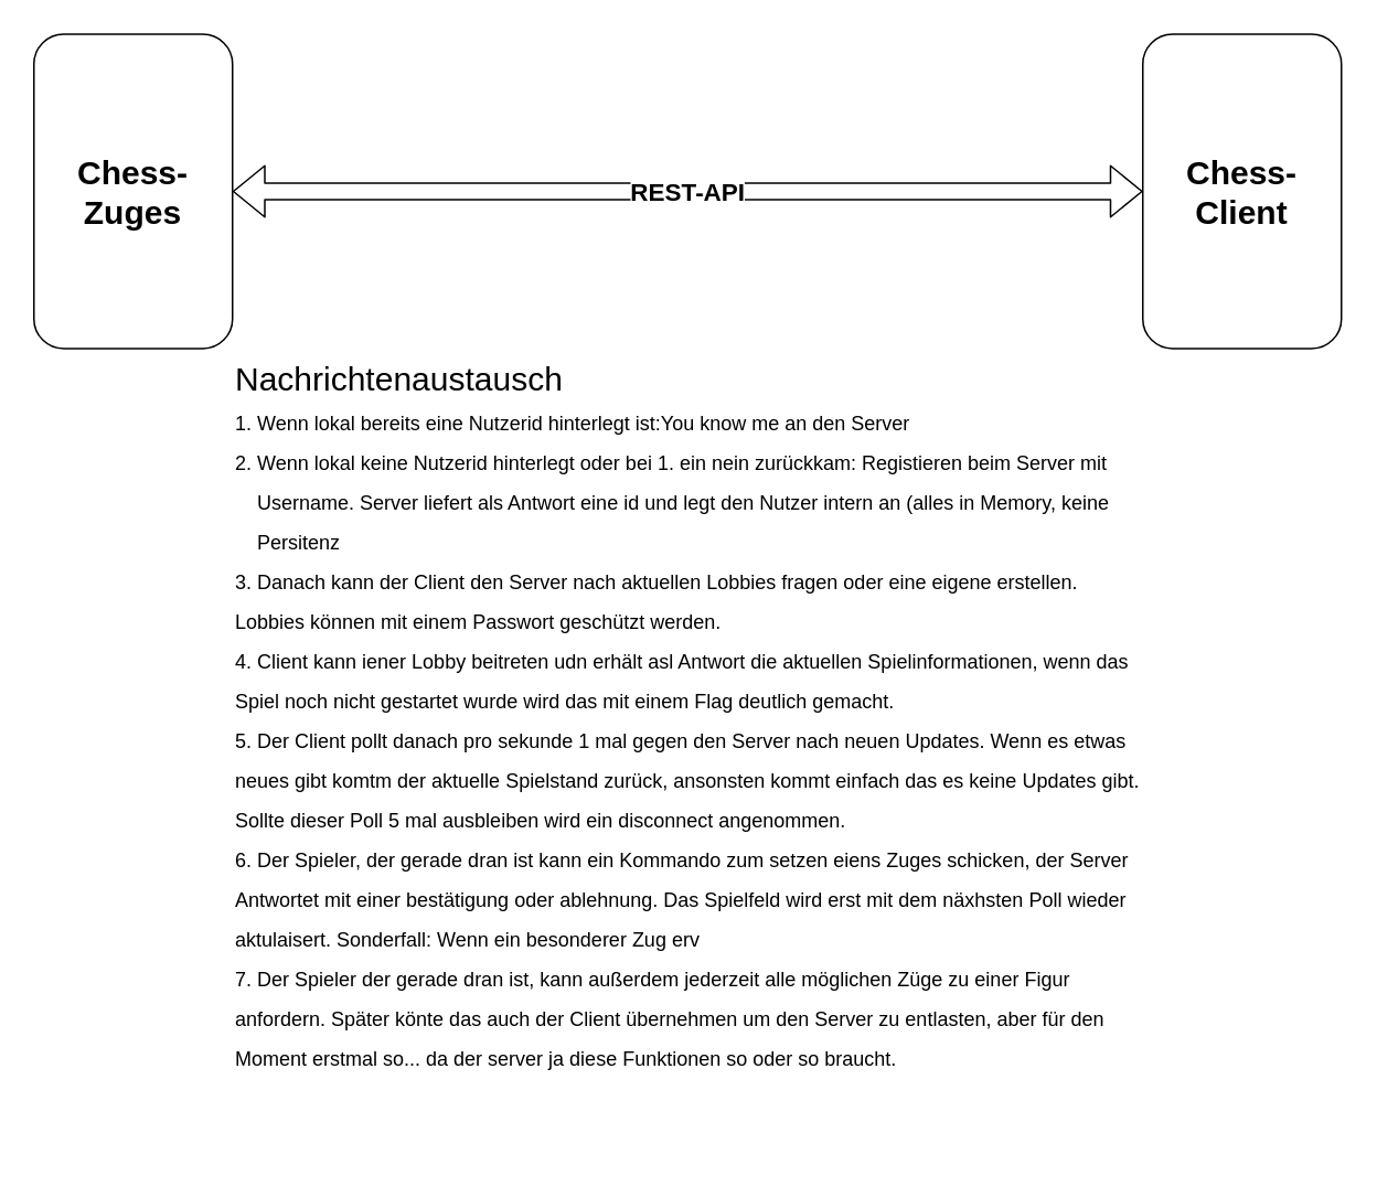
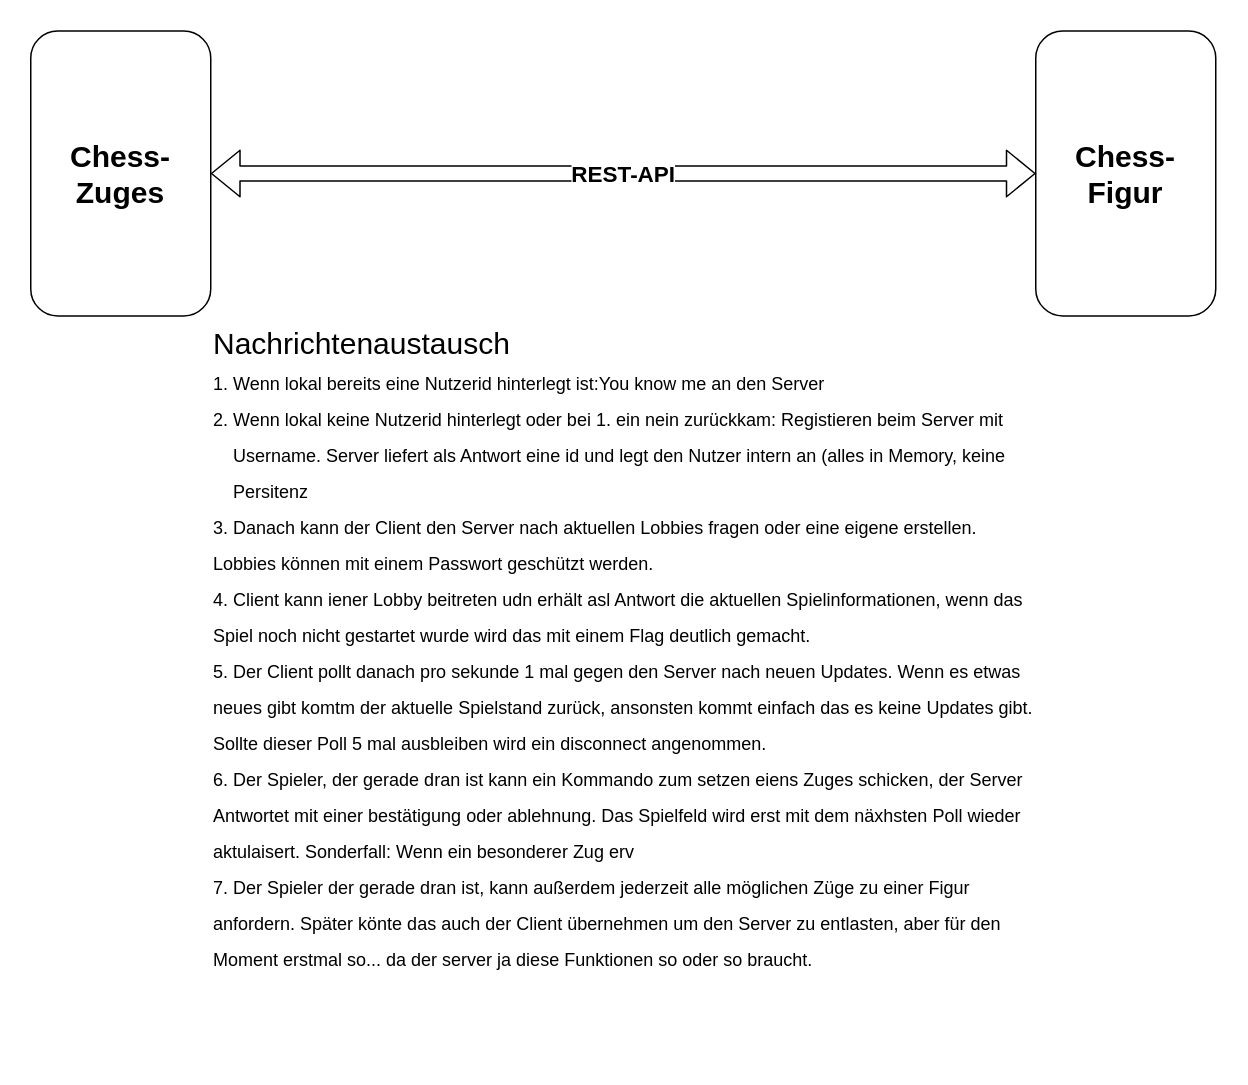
- <mxCell id="3" value="&lt;b&gt;&lt;font style=&quot;font-size: 20px&quot;&gt;Chess-&lt;br&gt;&lt;/font&gt;&lt;/b&gt;&lt;b&gt;&lt;font style=&quot;font-size: 20px&quot;&gt;Client&lt;/font&gt;&lt;/b&gt;" style="rounded=1;whiteSpace=wrap;html=1;" parent="1" vertex="1"><mxGeometry x="690" y="20" width="120" height="190" as="geometry" /></mxCell>
+ <mxCell id="3" value="&lt;b&gt;&lt;font style=&quot;font-size: 20px&quot;&gt;Chess-&lt;br&gt;&lt;/font&gt;&lt;/b&gt;&lt;b&gt;&lt;font style=&quot;font-size: 20px&quot;&gt;Figur&lt;/font&gt;&lt;/b&gt;" style="rounded=1;whiteSpace=wrap;html=1;" parent="1" vertex="1"><mxGeometry x="690" y="20" width="120" height="190" as="geometry" /></mxCell>
